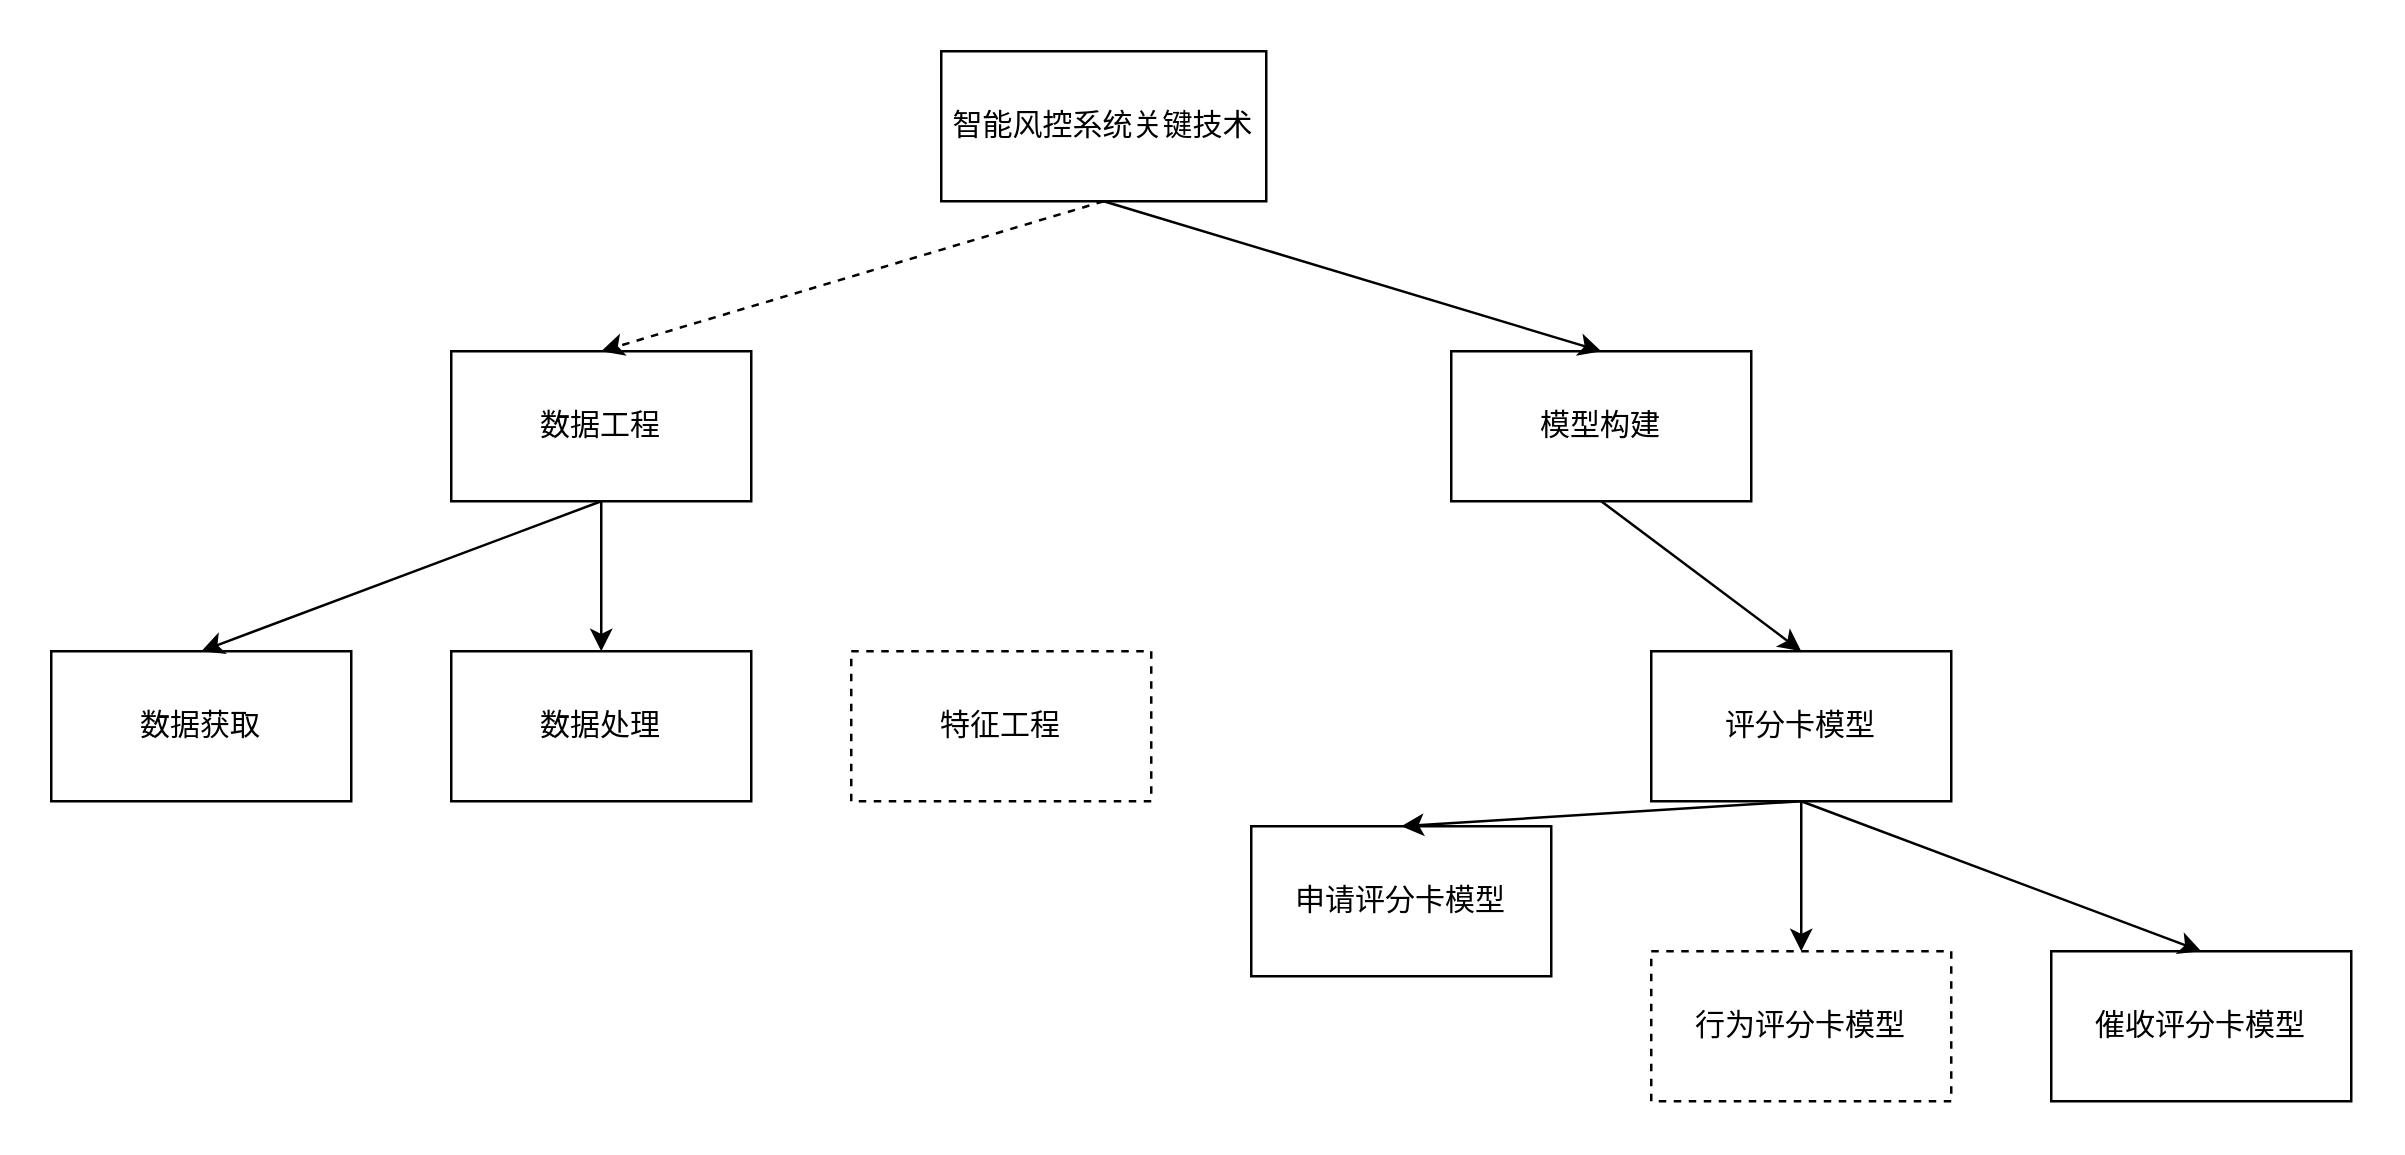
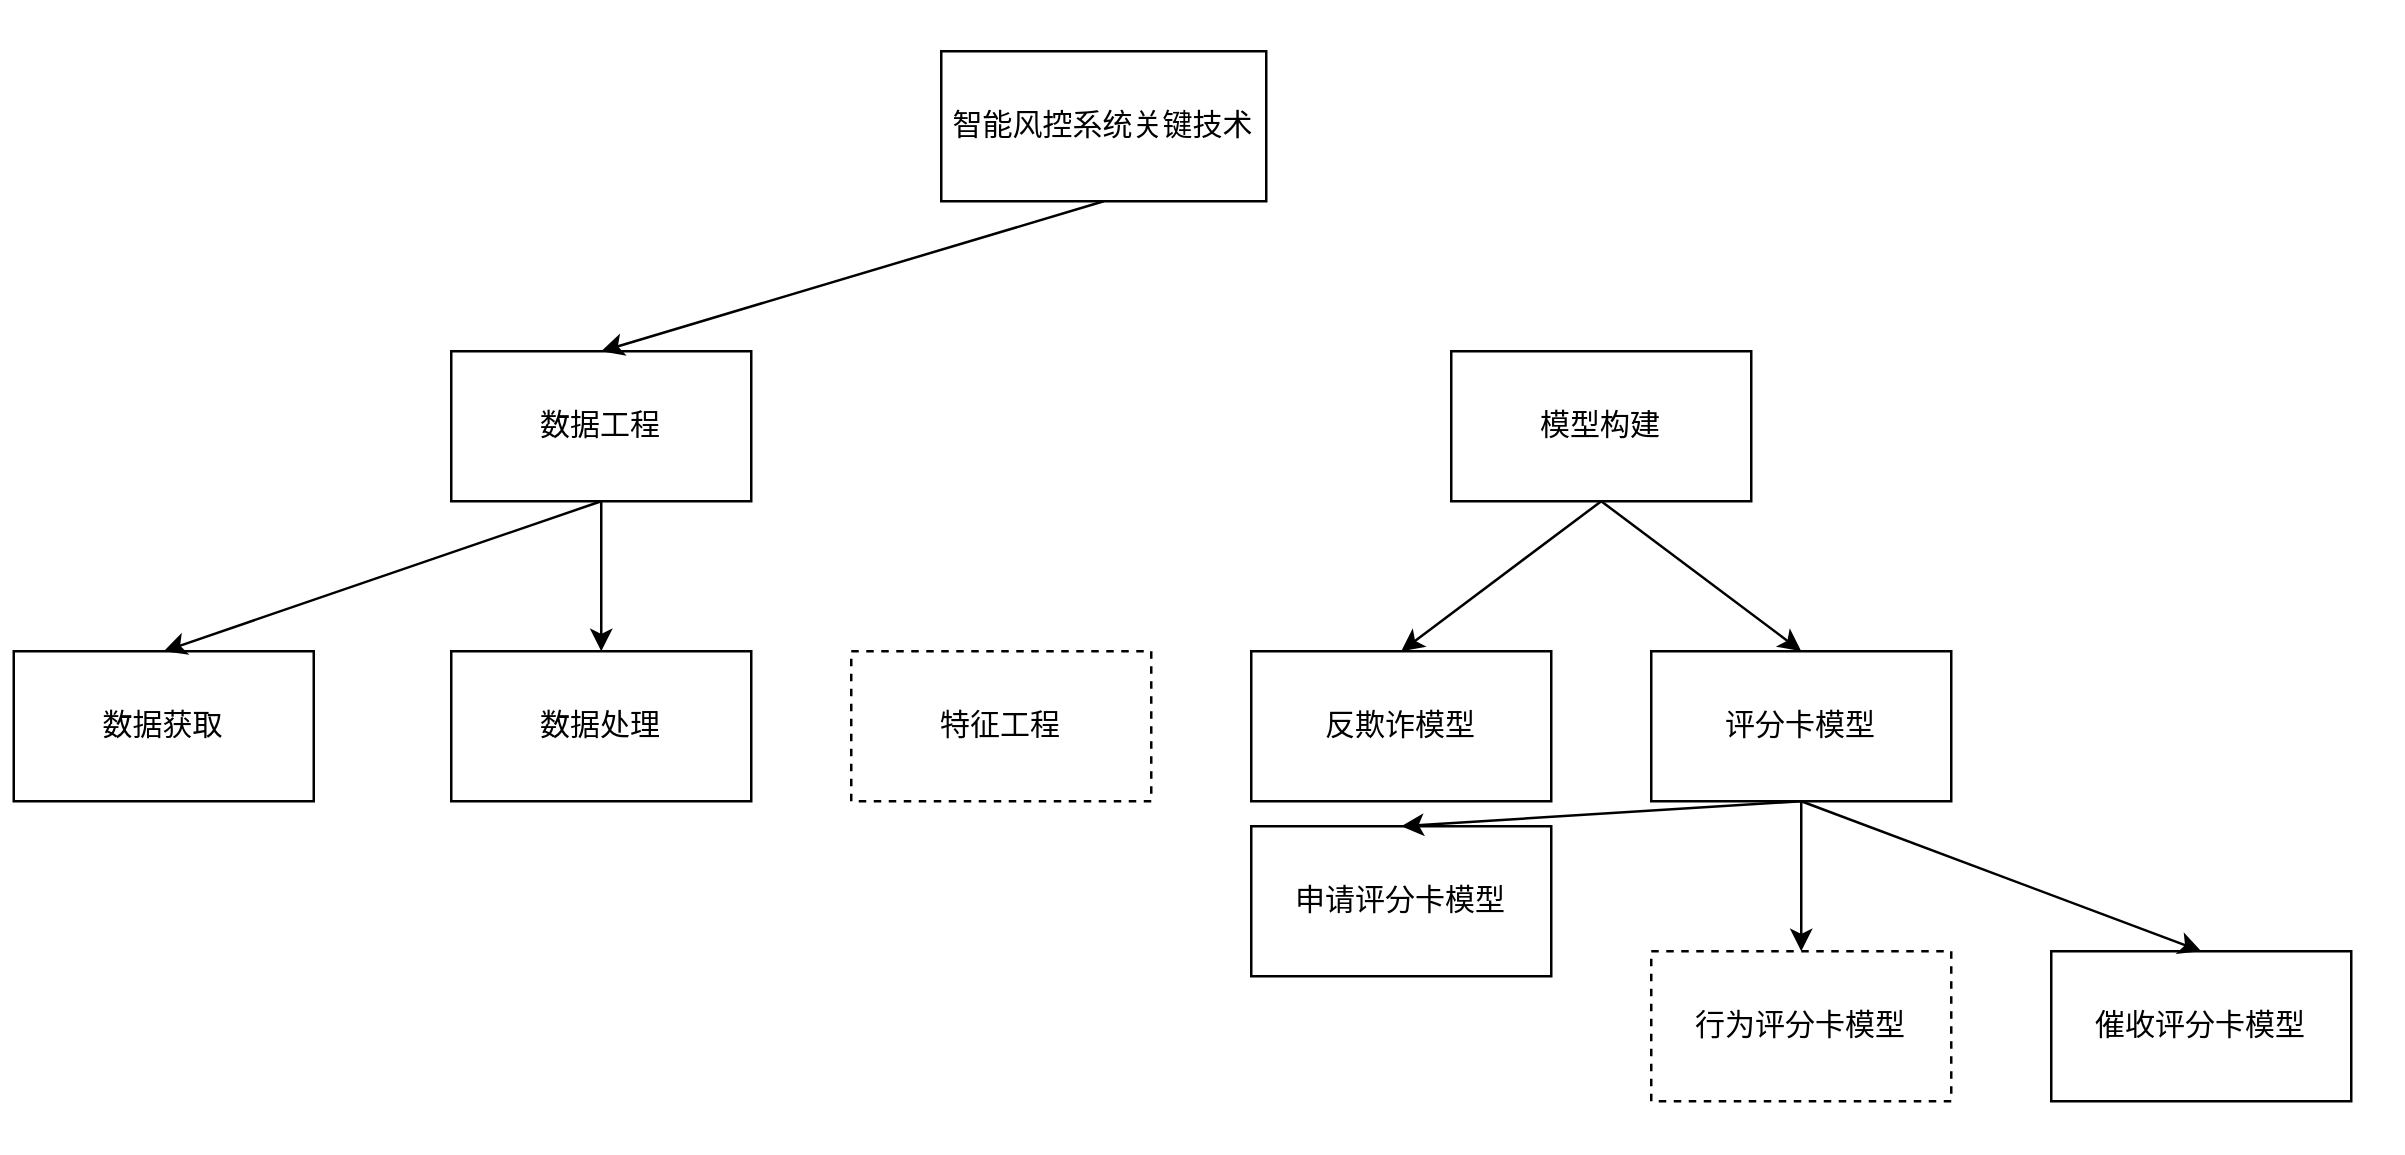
- <mxCell id="16" value="" style="endArrow=classic;html=1;exitX=0.5;exitY=1;exitDx=0;exitDy=0;entryX=0.5;entryY=0;entryDx=0;entryDy=0;" parent="1" source="2" target="10" edge="1"><mxGeometry width="50" height="50" relative="1" as="geometry"><mxPoint x="520" y="80" as="sourcePoint" /><mxPoint x="600" y="180" as="targetPoint" /></mxGeometry></mxCell>
- <mxCell id="9" value="" style="endArrow=classic;html=1;exitX=0.5;exitY=1;exitDx=0;exitDy=0;entryX=0.5;entryY=0;entryDx=0;entryDy=0;dashed=1;" parent="1" source="2" target="3" edge="1"><mxGeometry width="50" height="50" relative="1" as="geometry"><mxPoint x="450" y="230" as="sourcePoint" /><mxPoint x="500" y="180" as="targetPoint" /></mxGeometry></mxCell>
+ <mxCell id="9" value="" style="endArrow=classic;html=1;exitX=0.5;exitY=1;exitDx=0;exitDy=0;entryX=0.5;entryY=0;entryDx=0;entryDy=0;" parent="1" source="2" target="3" edge="1"><mxGeometry width="50" height="50" relative="1" as="geometry"><mxPoint x="450" y="230" as="sourcePoint" /><mxPoint x="500" y="180" as="targetPoint" /></mxGeometry></mxCell>
+ <mxCell id="17" value="" style="endArrow=classic;html=1;exitX=0.5;exitY=1;exitDx=0;exitDy=0;entryX=0.5;entryY=0;entryDx=0;entryDy=0;" parent="1" source="10" target="11" edge="1"><mxGeometry width="50" height="50" relative="1" as="geometry"><mxPoint x="490" y="90" as="sourcePoint" /><mxPoint x="650" y="150" as="targetPoint" /></mxGeometry></mxCell>
- <mxCell id="4" value="数据获取" style="rounded=0;whiteSpace=wrap;html=1;strokeWidth=1;" parent="1" vertex="1"><mxGeometry x="20" y="260" width="120" height="60" as="geometry" /></mxCell>
+ <mxCell id="4" value="数据获取" style="rounded=0;whiteSpace=wrap;html=1;strokeWidth=1;" parent="1" vertex="1"><mxGeometry x="5" y="260" width="120" height="60" as="geometry" /></mxCell>
+ <mxCell id="11" value="反欺诈模型" style="rounded=0;whiteSpace=wrap;html=1;strokeWidth=1;" parent="1" vertex="1"><mxGeometry x="500" y="260" width="120" height="60" as="geometry" /></mxCell>
